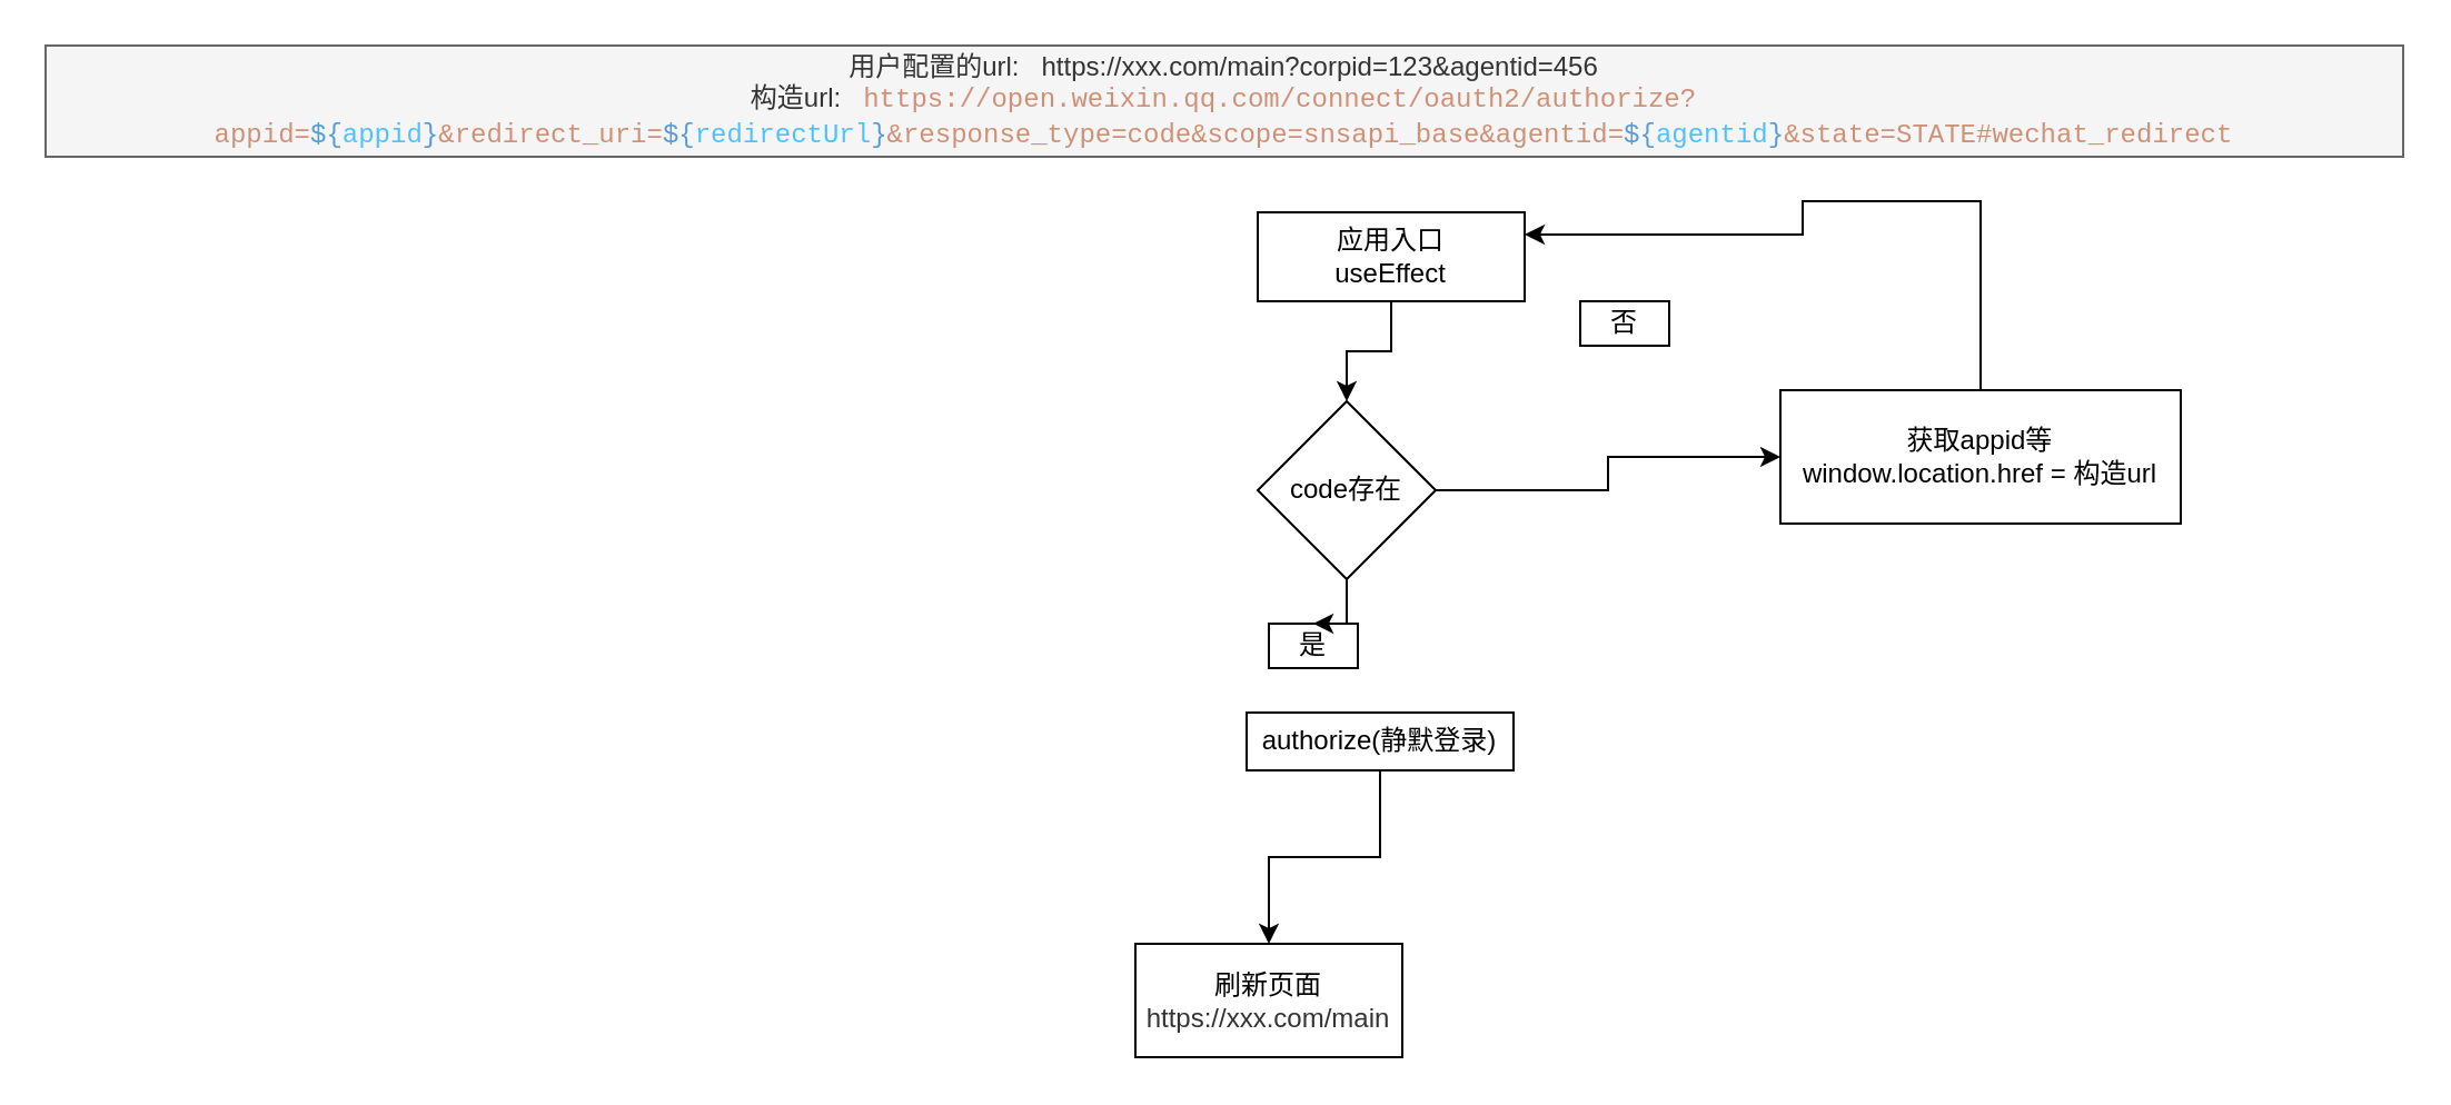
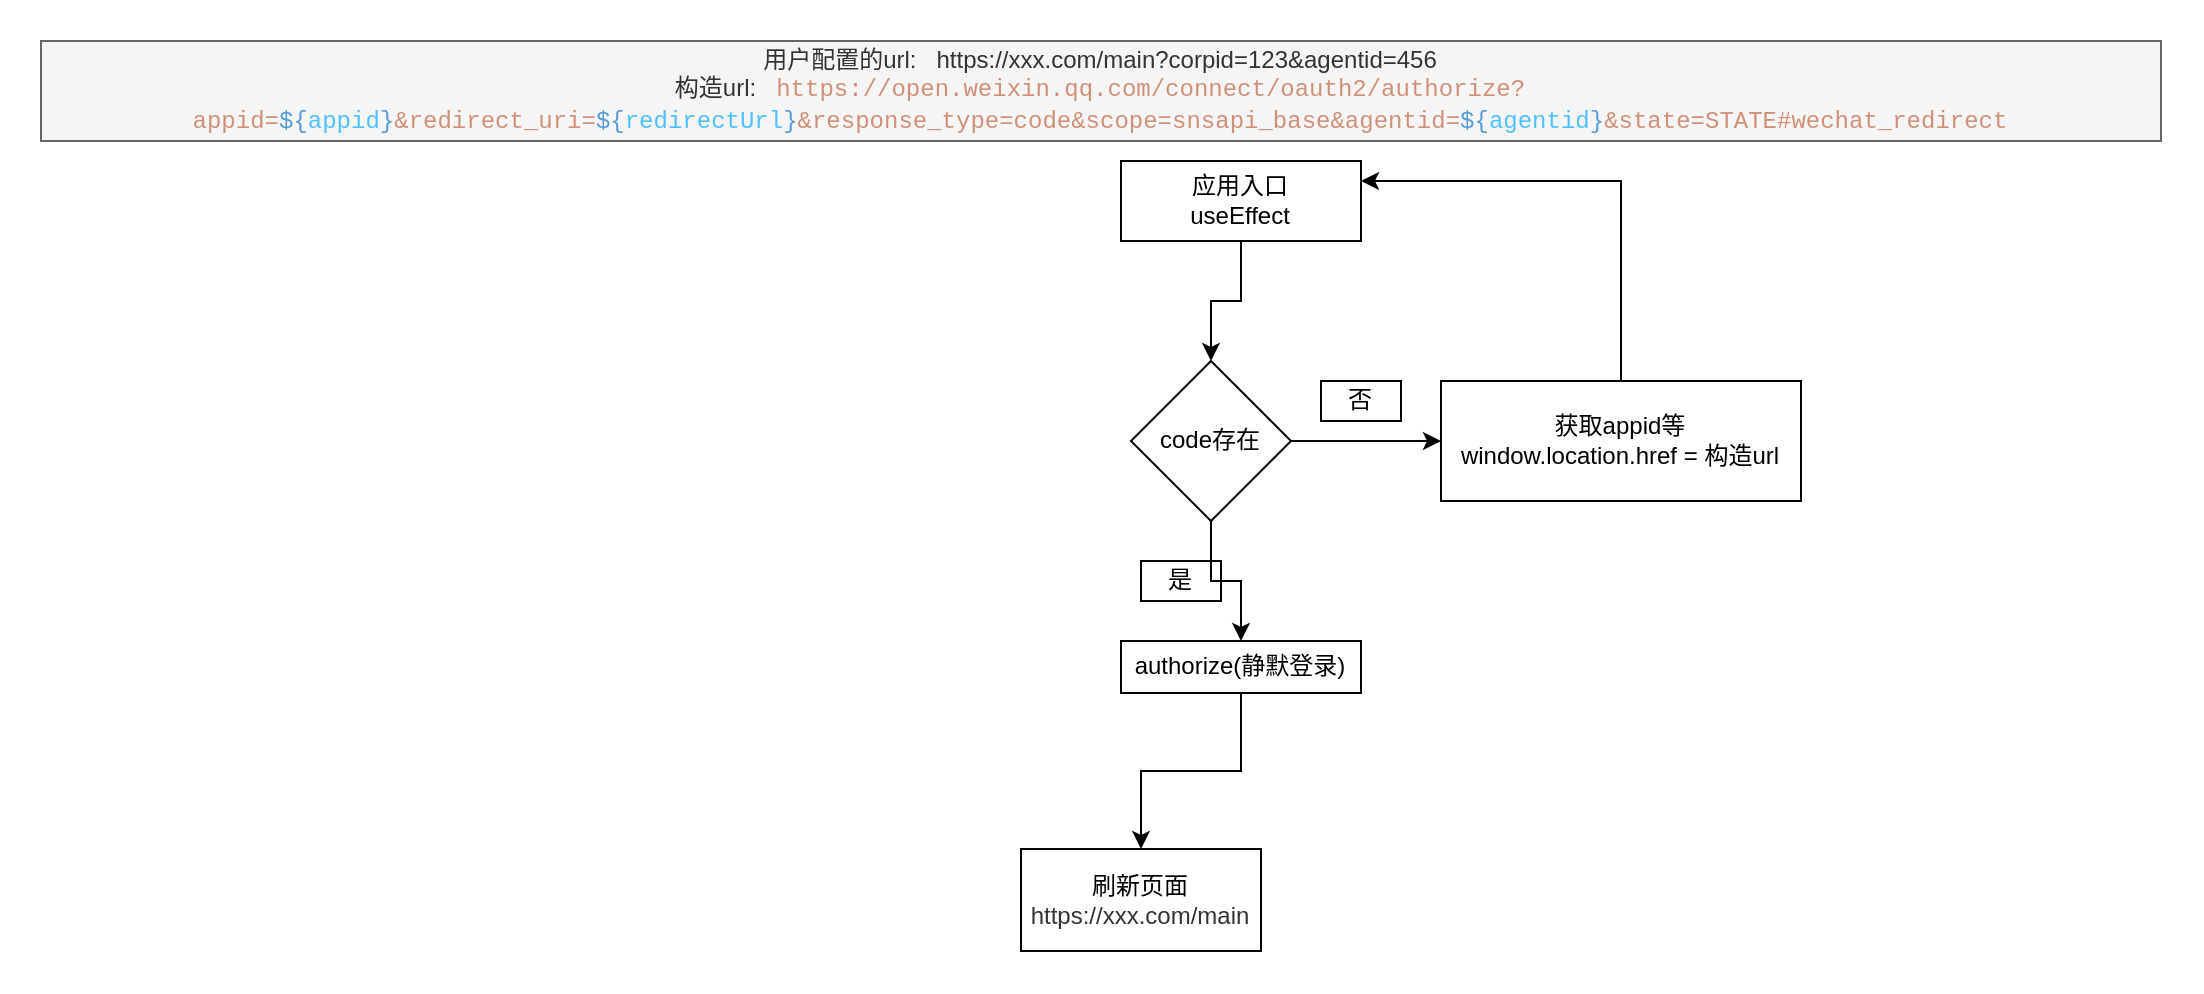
- <mxCell id="3" value="应用入口&lt;br&gt;useEffect" style="rounded=0;whiteSpace=wrap;html=1;" vertex="1" parent="1"><mxGeometry x="565" y="95" width="120" height="40" as="geometry" /></mxCell>
+ <mxCell id="3" value="应用入口&lt;br&gt;useEffect" style="rounded=0;whiteSpace=wrap;html=1;" vertex="1" parent="1"><mxGeometry x="560" y="80" width="120" height="40" as="geometry" /></mxCell>
- <mxCell id="12" value="否" style="whiteSpace=wrap;html=1;" vertex="1" parent="1"><mxGeometry x="710" y="135" width="40" height="20" as="geometry" /></mxCell>
+ <mxCell id="12" value="否" style="whiteSpace=wrap;html=1;" vertex="1" parent="1"><mxGeometry x="660" y="190" width="40" height="20" as="geometry" /></mxCell>
- <mxCell id="11" value="获取appid等&lt;br&gt;window.location.href = 构造url" style="whiteSpace=wrap;html=1;" vertex="1" parent="1"><mxGeometry x="800" y="175" width="180" height="60" as="geometry" /></mxCell>
+ <mxCell id="11" value="获取appid等&lt;br&gt;window.location.href = 构造url" style="whiteSpace=wrap;html=1;" vertex="1" parent="1"><mxGeometry x="720" y="190" width="180" height="60" as="geometry" /></mxCell>
- <mxCell id="5" value="" style="edgeStyle=orthogonalEdgeStyle;rounded=0;orthogonalLoop=1;jettySize=auto;html=1;" edge="1" parent="1" source="7" target="4"><mxGeometry relative="1" as="geometry" /></mxCell>
+ <mxCell id="5" value="" style="edgeStyle=orthogonalEdgeStyle;rounded=0;orthogonalLoop=1;jettySize=auto;html=1;" edge="1" parent="1" source="7" target="9"><mxGeometry relative="1" as="geometry" /></mxCell>
